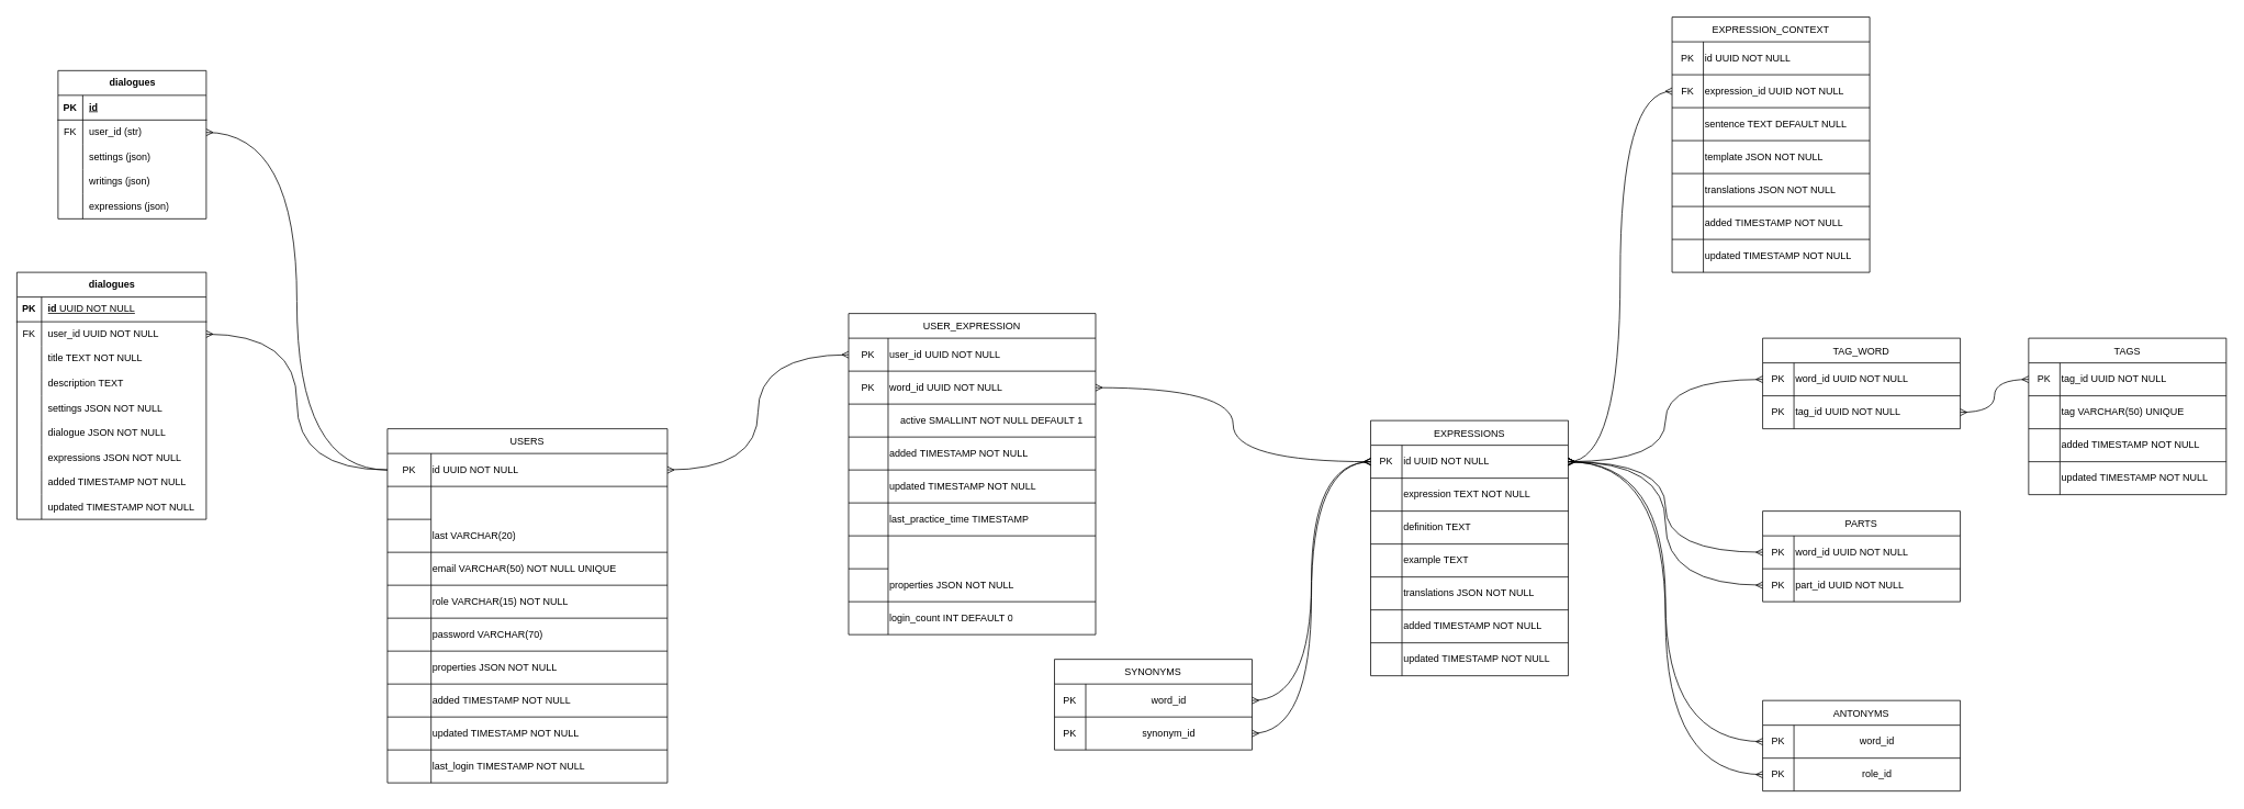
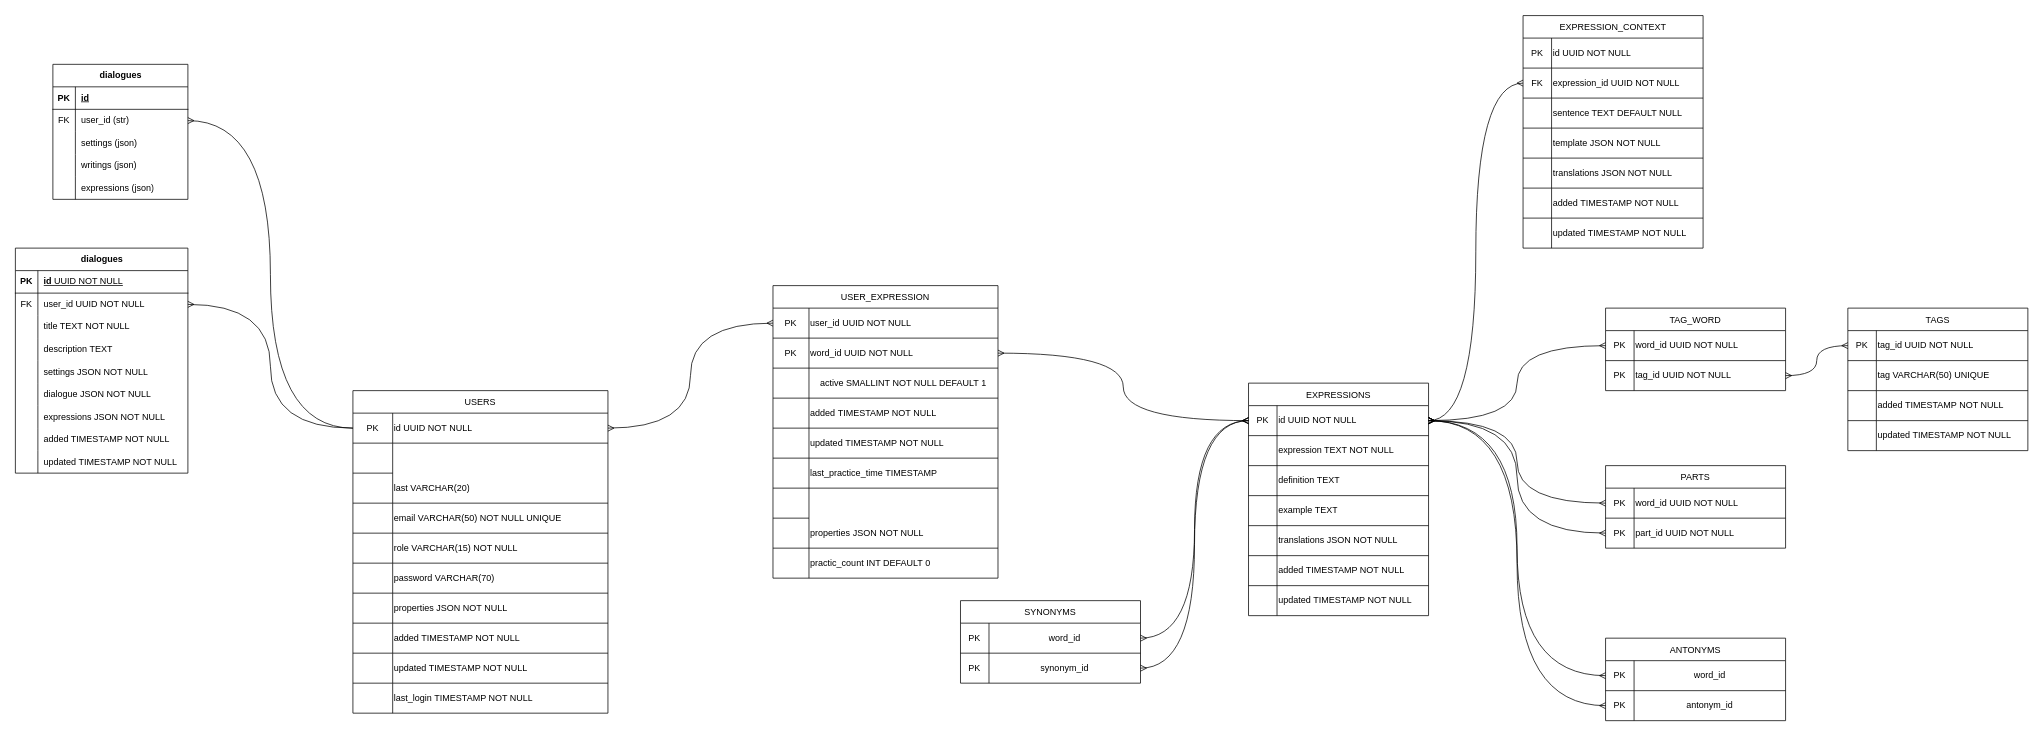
- <mxCell id="80" value="login_count INT DEFAULT 0" style="shape=partialRectangle;html=1;whiteSpace=wrap;connectable=0;overflow=hidden;fillColor=none;top=0;left=0;bottom=0;right=0;pointerEvents=1;align=left;" parent="78" vertex="1"><mxGeometry x="48" width="252" height="40" as="geometry"><mxRectangle width="252" height="40" as="alternateBounds" /></mxGeometry></mxCell>
+ <mxCell id="80" value="practic_count INT DEFAULT 0" style="shape=partialRectangle;html=1;whiteSpace=wrap;connectable=0;overflow=hidden;fillColor=none;top=0;left=0;bottom=0;right=0;pointerEvents=1;align=left;" parent="78" vertex="1"><mxGeometry x="48" width="252" height="40" as="geometry"><mxRectangle width="252" height="40" as="alternateBounds" /></mxGeometry></mxCell>
- <mxCell id="94" value="role_id" style="shape=partialRectangle;html=1;whiteSpace=wrap;connectable=0;overflow=hidden;fillColor=none;top=0;left=0;bottom=0;right=0;pointerEvents=1;" parent="92" vertex="1"><mxGeometry x="38" width="202" height="40" as="geometry"><mxRectangle width="202" height="40" as="alternateBounds" /></mxGeometry></mxCell>
+ <mxCell id="94" value="antonym_id" style="shape=partialRectangle;html=1;whiteSpace=wrap;connectable=0;overflow=hidden;fillColor=none;top=0;left=0;bottom=0;right=0;pointerEvents=1;" parent="92" vertex="1"><mxGeometry x="38" width="202" height="40" as="geometry"><mxRectangle width="202" height="40" as="alternateBounds" /></mxGeometry></mxCell>
